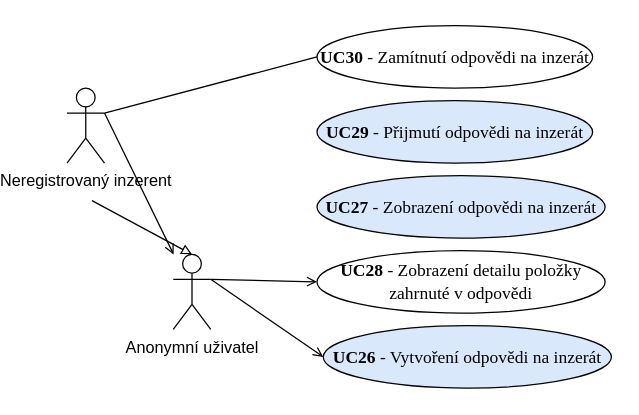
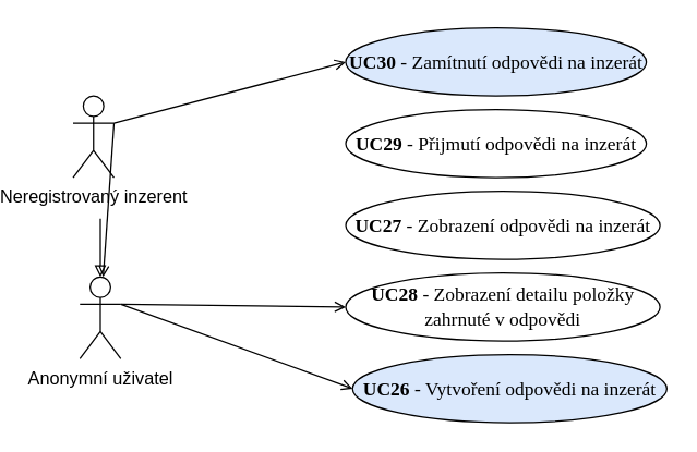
- <mxCell id="12" value="&lt;b style=&quot;border-color: var(--border-color); font-family: serif;&quot;&gt;UC30&amp;nbsp;&lt;/b&gt;&lt;span style=&quot;border-color: var(--border-color); font-family: serif;&quot;&gt;- Zamítnutí odpovědi na inzerát&lt;/span&gt;" style="ellipse;whiteSpace=wrap;html=1;fontSize=14;" vertex="1" parent="1"><mxGeometry x="220" y="20" width="220.5" height="50" as="geometry" /></mxCell>
+ <mxCell id="12" value="&lt;b style=&quot;border-color: var(--border-color); font-family: serif;&quot;&gt;UC30&amp;nbsp;&lt;/b&gt;&lt;span style=&quot;border-color: var(--border-color); font-family: serif;&quot;&gt;- Zamítnutí odpovědi na inzerát&lt;/span&gt;" style="ellipse;whiteSpace=wrap;html=1;fontSize=14;fillColor=#dae8fc;" vertex="1" parent="1"><mxGeometry x="220" y="20" width="220.5" height="50" as="geometry" /></mxCell>
- <mxCell id="8" style="edgeStyle=none;rounded=0;orthogonalLoop=1;jettySize=auto;html=1;exitX=1;exitY=0.333;exitDx=0;exitDy=0;exitPerimeter=0;entryX=0;entryY=0.5;entryDx=0;entryDy=0;endArrow=none;endFill=0;" edge="1" parent="1" source="9" target="12"><mxGeometry relative="1" as="geometry" /></mxCell>
+ <mxCell id="8" style="edgeStyle=none;rounded=0;orthogonalLoop=1;jettySize=auto;html=1;exitX=1;exitY=0.333;exitDx=0;exitDy=0;exitPerimeter=0;entryX=0;entryY=0.5;entryDx=0;entryDy=0;endArrow=open;endFill=0;" edge="1" parent="1" source="9" target="12"><mxGeometry relative="1" as="geometry" /></mxCell>
- <mxCell id="6" value="&lt;b style=&quot;border-color: var(--border-color); font-family: serif;&quot;&gt;UC29&amp;nbsp;&lt;/b&gt;&lt;span style=&quot;border-color: var(--border-color); font-family: serif;&quot;&gt;- Přijmutí odpovědi na inzerát&lt;/span&gt;" style="ellipse;whiteSpace=wrap;html=1;fontSize=14;fillColor=#dae8fc;" parent="1" vertex="1"><mxGeometry x="220" y="80" width="220.5" height="50" as="geometry" /></mxCell>
+ <mxCell id="6" value="&lt;b style=&quot;border-color: var(--border-color); font-family: serif;&quot;&gt;UC29&amp;nbsp;&lt;/b&gt;&lt;span style=&quot;border-color: var(--border-color); font-family: serif;&quot;&gt;- Přijmutí odpovědi na inzerát&lt;/span&gt;" style="ellipse;whiteSpace=wrap;html=1;fontSize=14;" parent="1" vertex="1"><mxGeometry x="220" y="80" width="220.5" height="50" as="geometry" /></mxCell>
- <mxCell id="11" value="&lt;b style=&quot;border-color: var(--border-color); font-family: serif;&quot;&gt;UC27&amp;nbsp;&lt;/b&gt;&lt;span style=&quot;font-family: serif;&quot;&gt;- Zobrazení odpovědi na inzerát&lt;/span&gt;" style="ellipse;whiteSpace=wrap;html=1;fontSize=14;fillColor=#dae8fc;" vertex="1" parent="1"><mxGeometry x="220" y="140" width="230.5" height="50" as="geometry" /></mxCell>
+ <mxCell id="11" value="&lt;b style=&quot;border-color: var(--border-color); font-family: serif;&quot;&gt;UC27&amp;nbsp;&lt;/b&gt;&lt;span style=&quot;font-family: serif;&quot;&gt;- Zobrazení odpovědi na inzerát&lt;/span&gt;" style="ellipse;whiteSpace=wrap;html=1;fontSize=14;" vertex="1" parent="1"><mxGeometry x="220" y="140" width="230.5" height="50" as="geometry" /></mxCell>
- <mxCell id="3" value="Anonymní uživatel" style="shape=umlActor;verticalLabelPosition=bottom;verticalAlign=top;html=1;outlineConnect=0;fontSize=13;" parent="1" vertex="1"><mxGeometry x="105" y="203" width="30" height="60" as="geometry" /></mxCell>
+ <mxCell id="3" value="Anonymní uživatel" style="shape=umlActor;verticalLabelPosition=bottom;verticalAlign=top;html=1;outlineConnect=0;fontSize=13;" parent="1" vertex="1"><mxGeometry x="25" y="203" width="30" height="60" as="geometry" /></mxCell>
